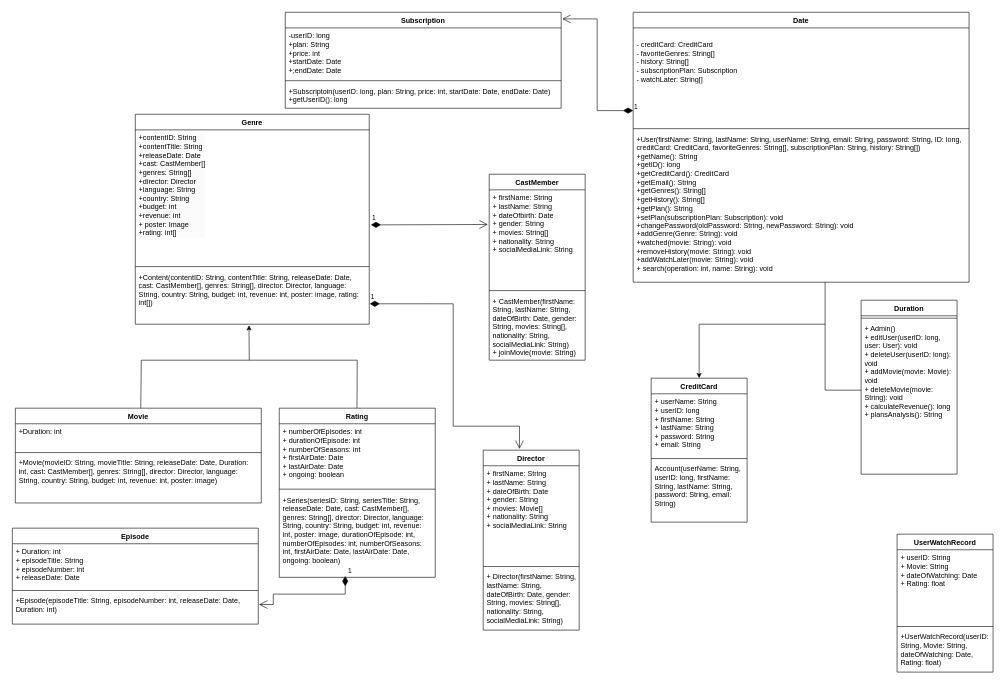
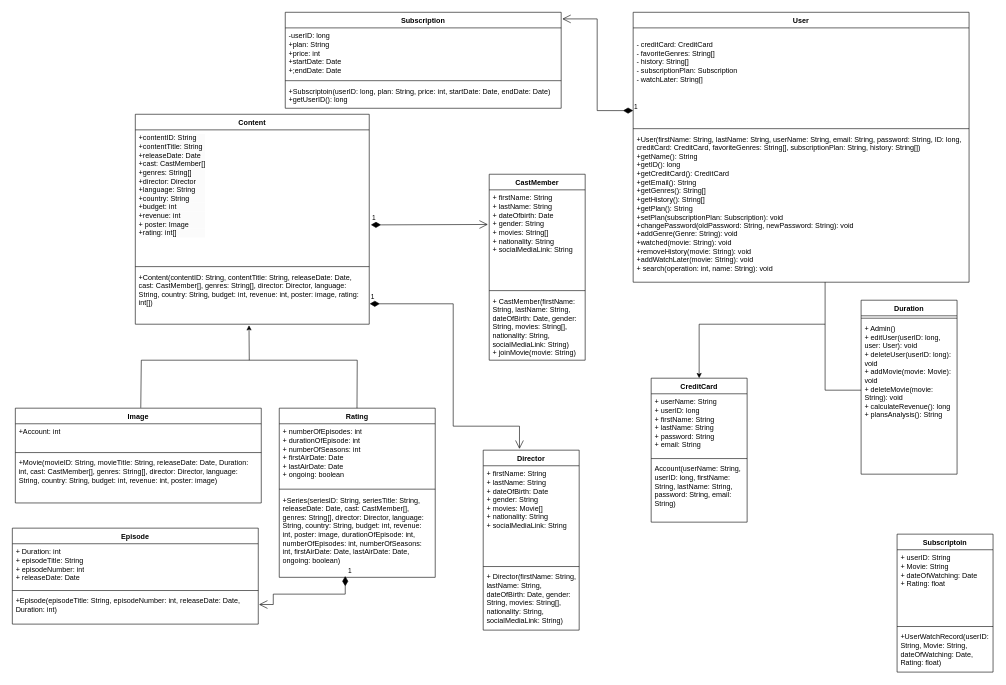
- <mxCell id="2" value="Date" style="swimlane;fontStyle=1;align=center;verticalAlign=top;childLayout=stackLayout;horizontal=1;startSize=26;horizontalStack=0;resizeParent=1;resizeParentMax=0;resizeLast=0;collapsible=1;marginBottom=0;whiteSpace=wrap;html=1;" vertex="1" parent="1"><mxGeometry x="1055" y="20" width="560" height="450" as="geometry"><mxRectangle x="310" y="150" width="60" height="30" as="alternateBounds" /></mxGeometry></mxCell>
+ <mxCell id="2" value="User" style="swimlane;fontStyle=1;align=center;verticalAlign=top;childLayout=stackLayout;horizontal=1;startSize=26;horizontalStack=0;resizeParent=1;resizeParentMax=0;resizeLast=0;collapsible=1;marginBottom=0;whiteSpace=wrap;html=1;" vertex="1" parent="1"><mxGeometry x="1055" y="20" width="560" height="450" as="geometry"><mxRectangle x="310" y="150" width="60" height="30" as="alternateBounds" /></mxGeometry></mxCell>
- <mxCell id="34" value="Genre" style="swimlane;fontStyle=1;align=center;verticalAlign=top;childLayout=stackLayout;horizontal=1;startSize=26;horizontalStack=0;resizeParent=1;resizeParentMax=0;resizeLast=0;collapsible=1;marginBottom=0;whiteSpace=wrap;html=1;" vertex="1" parent="1"><mxGeometry x="225" y="190" width="390" height="350" as="geometry" /></mxCell>
+ <mxCell id="34" value="Content" style="swimlane;fontStyle=1;align=center;verticalAlign=top;childLayout=stackLayout;horizontal=1;startSize=26;horizontalStack=0;resizeParent=1;resizeParentMax=0;resizeLast=0;collapsible=1;marginBottom=0;whiteSpace=wrap;html=1;" vertex="1" parent="1"><mxGeometry x="225" y="190" width="390" height="350" as="geometry" /></mxCell>
- <mxCell id="11" value="Movie" style="swimlane;fontStyle=1;align=center;verticalAlign=top;childLayout=stackLayout;horizontal=1;startSize=26;horizontalStack=0;resizeParent=1;resizeParentMax=0;resizeLast=0;collapsible=1;marginBottom=0;whiteSpace=wrap;html=1;" vertex="1" parent="1"><mxGeometry x="25" y="680" width="410" height="158" as="geometry" /></mxCell>
+ <mxCell id="11" value="Image" style="swimlane;fontStyle=1;align=center;verticalAlign=top;childLayout=stackLayout;horizontal=1;startSize=26;horizontalStack=0;resizeParent=1;resizeParentMax=0;resizeLast=0;collapsible=1;marginBottom=0;whiteSpace=wrap;html=1;" vertex="1" parent="1"><mxGeometry x="25" y="680" width="410" height="158" as="geometry" /></mxCell>
- <mxCell id="12" value="&lt;div&gt;&lt;span style=&quot;background-color: initial;&quot;&gt;+Duration: int&lt;/span&gt;&lt;/div&gt;&lt;div&gt;&lt;br&gt;&lt;/div&gt;" style="text;strokeColor=none;fillColor=none;align=left;verticalAlign=top;spacingLeft=4;spacingRight=4;overflow=hidden;rotatable=0;points=[[0,0.5],[1,0.5]];portConstraint=eastwest;whiteSpace=wrap;html=1;" vertex="1" parent="11"><mxGeometry y="26" width="410" height="44" as="geometry" /></mxCell>
+ <mxCell id="12" value="&lt;div&gt;&lt;span style=&quot;background-color: initial;&quot;&gt;+Account: int&lt;/span&gt;&lt;/div&gt;&lt;div&gt;&lt;br&gt;&lt;/div&gt;" style="text;strokeColor=none;fillColor=none;align=left;verticalAlign=top;spacingLeft=4;spacingRight=4;overflow=hidden;rotatable=0;points=[[0,0.5],[1,0.5]];portConstraint=eastwest;whiteSpace=wrap;html=1;" vertex="1" parent="11"><mxGeometry y="26" width="410" height="44" as="geometry" /></mxCell>
- <mxCell id="23" value="UserWatchRecord" style="swimlane;fontStyle=1;align=center;verticalAlign=top;childLayout=stackLayout;horizontal=1;startSize=26;horizontalStack=0;resizeParent=1;resizeParentMax=0;resizeLast=0;collapsible=1;marginBottom=0;whiteSpace=wrap;html=1;" vertex="1" parent="1"><mxGeometry x="1495" y="890" width="160" height="230" as="geometry" /></mxCell>
+ <mxCell id="23" value="Subscriptoin" style="swimlane;fontStyle=1;align=center;verticalAlign=top;childLayout=stackLayout;horizontal=1;startSize=26;horizontalStack=0;resizeParent=1;resizeParentMax=0;resizeLast=0;collapsible=1;marginBottom=0;whiteSpace=wrap;html=1;" vertex="1" parent="1"><mxGeometry x="1495" y="890" width="160" height="230" as="geometry" /></mxCell>
